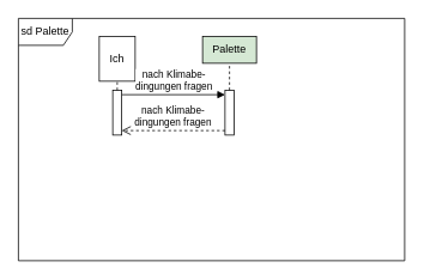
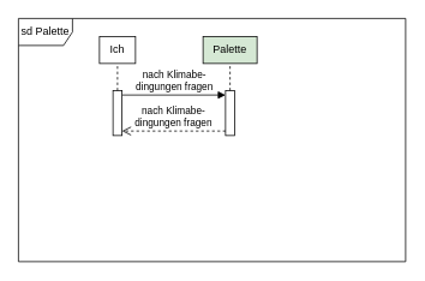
- <mxCell id="3" value="Ich" style="html=1;whiteSpace=wrap;" vertex="1" parent="1"><mxGeometry x="110" y="40" width="40" height="50" as="geometry" /></mxCell>
+ <mxCell id="3" value="Ich" style="html=1;whiteSpace=wrap;" vertex="1" parent="1"><mxGeometry x="110" y="40" width="40" height="30" as="geometry" /></mxCell>
